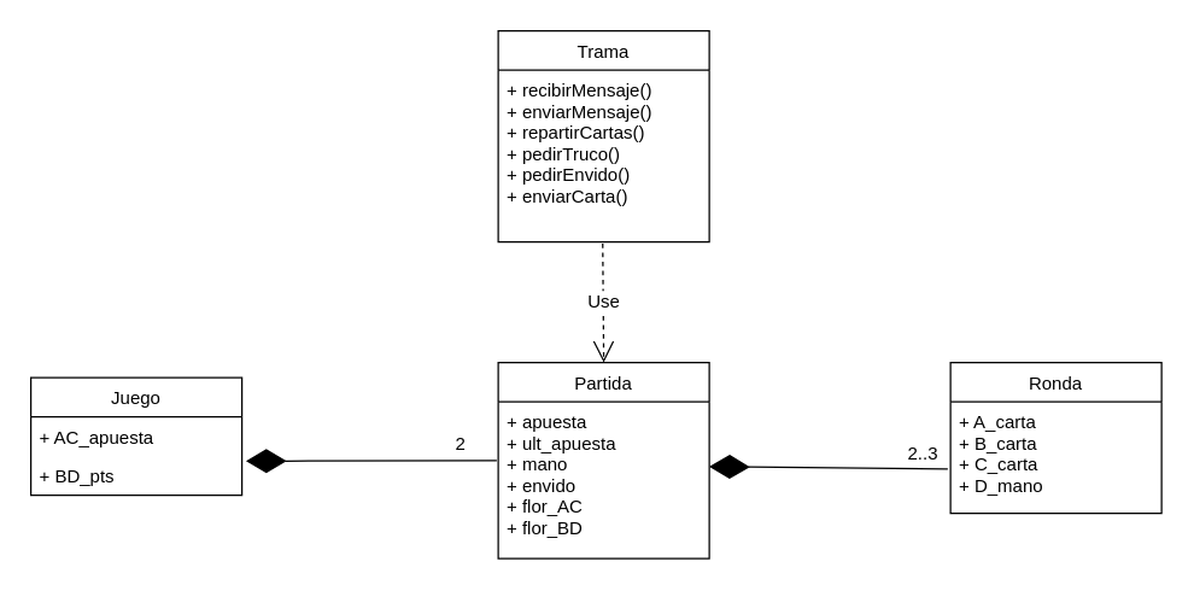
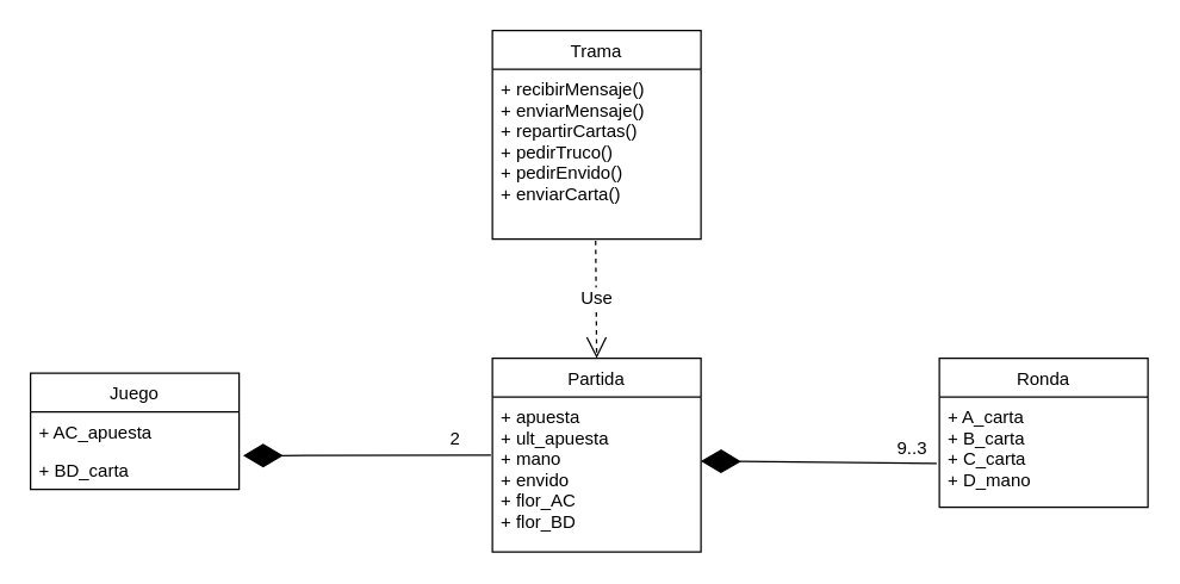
- <mxCell id="12" value="2..3" style="text;html=1;resizable=0;points=[];autosize=1;align=left;verticalAlign=top;spacingTop=-4;" vertex="1" parent="1"><mxGeometry x="600" y="291" width="40" height="10" as="geometry" /></mxCell>
+ <mxCell id="12" value="9..3" style="text;html=1;resizable=0;points=[];autosize=1;align=left;verticalAlign=top;spacingTop=-4;" vertex="1" parent="1"><mxGeometry x="600" y="291" width="40" height="10" as="geometry" /></mxCell>
- <mxCell id="6" value="+ BD_pts" style="text;strokeColor=none;fillColor=none;align=left;verticalAlign=top;spacingLeft=4;spacingRight=4;overflow=hidden;rotatable=0;points=[[0,0.5],[1,0.5]];portConstraint=eastwest;" vertex="1" parent="4"><mxGeometry y="52" width="140" height="26" as="geometry" /></mxCell>
+ <mxCell id="6" value="+ BD_carta" style="text;strokeColor=none;fillColor=none;align=left;verticalAlign=top;spacingLeft=4;spacingRight=4;overflow=hidden;rotatable=0;points=[[0,0.5],[1,0.5]];portConstraint=eastwest;" vertex="1" parent="4"><mxGeometry y="52" width="140" height="26" as="geometry" /></mxCell>
